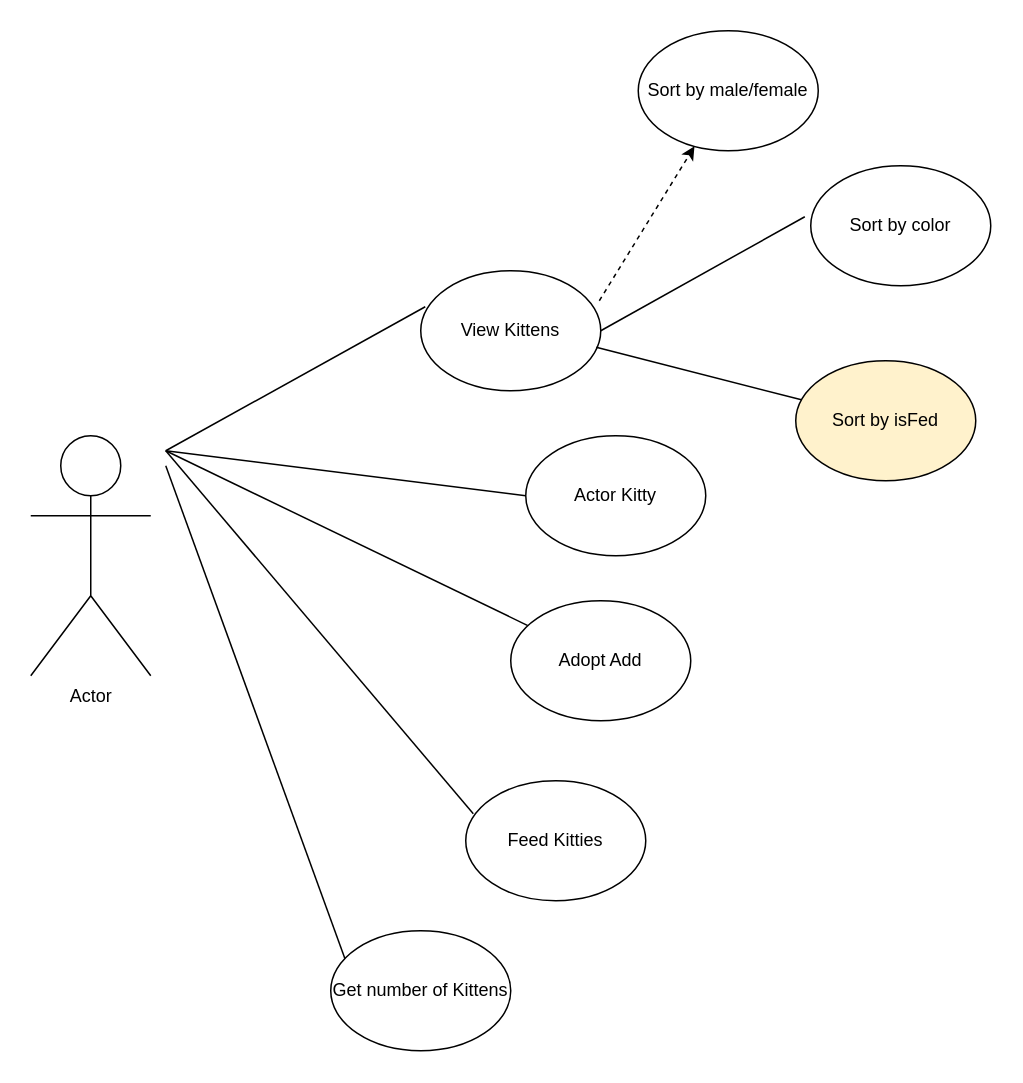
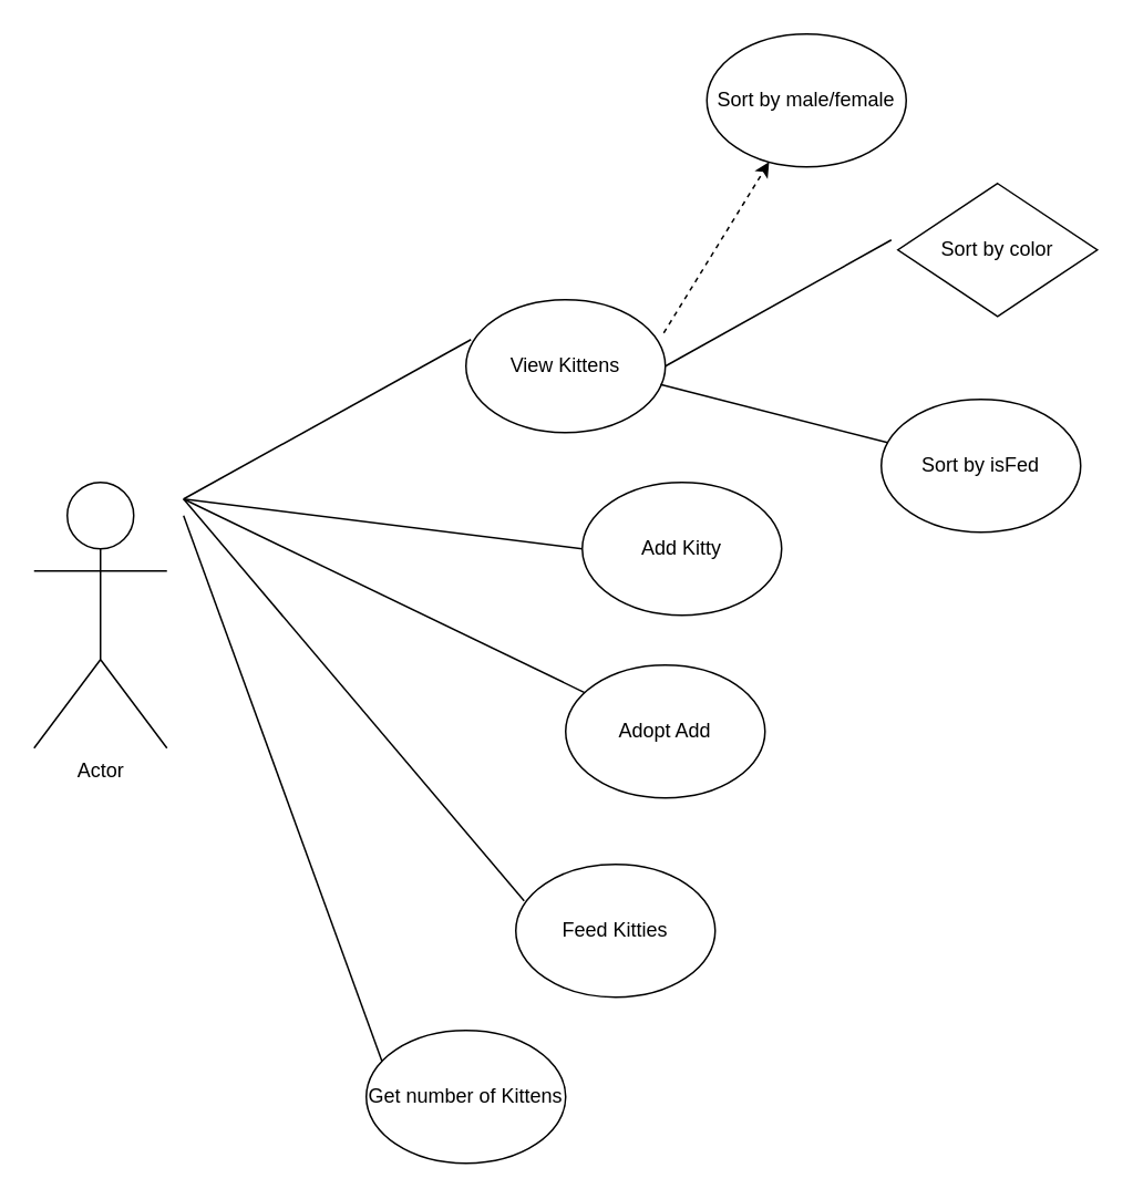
- <mxCell id="16" value="Sort by color" style="ellipse;whiteSpace=wrap;html=1;" vertex="1" parent="1"><mxGeometry x="540" y="110" width="120" height="80" as="geometry" /></mxCell>
+ <mxCell id="16" value="Sort by color" style="rhombus;whiteSpace=wrap;html=1;" vertex="1" parent="1"><mxGeometry x="540" y="110" width="120" height="80" as="geometry" /></mxCell>
- <mxCell id="17" value="Sort by isFed" style="ellipse;whiteSpace=wrap;html=1;fillColor=#fff2cc;" vertex="1" parent="1"><mxGeometry x="530" y="240" width="120" height="80" as="geometry" /></mxCell>
+ <mxCell id="17" value="Sort by isFed" style="ellipse;whiteSpace=wrap;html=1;" vertex="1" parent="1"><mxGeometry x="530" y="240" width="120" height="80" as="geometry" /></mxCell>
- <mxCell id="8" value="Actor Kitty" style="ellipse;whiteSpace=wrap;html=1;" parent="1" vertex="1"><mxGeometry x="350" y="290" width="120" height="80" as="geometry" /></mxCell>
+ <mxCell id="8" value="Add Kitty" style="ellipse;whiteSpace=wrap;html=1;" parent="1" vertex="1"><mxGeometry x="350" y="290" width="120" height="80" as="geometry" /></mxCell>
